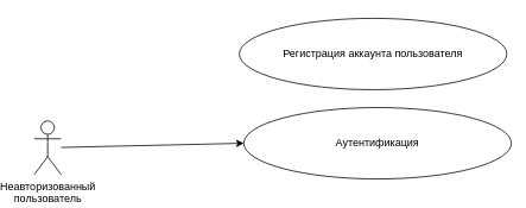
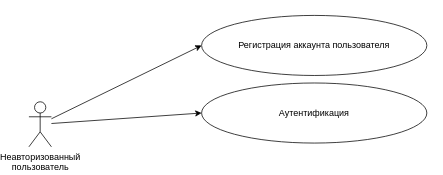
+ <mxCell id="2" style="rounded=0;orthogonalLoop=1;jettySize=auto;html=1;entryX=0;entryY=0.5;entryDx=0;entryDy=0;" parent="1" source="4" target="6" edge="1"><mxGeometry relative="1" as="geometry" /></mxCell>
- <mxCell id="5" value="Аутентификация" style="ellipse;whiteSpace=wrap;html=1;" parent="1" vertex="1"><mxGeometry x="255" y="120" width="300" height="80" as="geometry" /></mxCell>
+ <mxCell id="5" value="Аутентификация" style="ellipse;whiteSpace=wrap;html=1;" parent="1" vertex="1"><mxGeometry x="250" y="110" width="300" height="80" as="geometry" /></mxCell>
